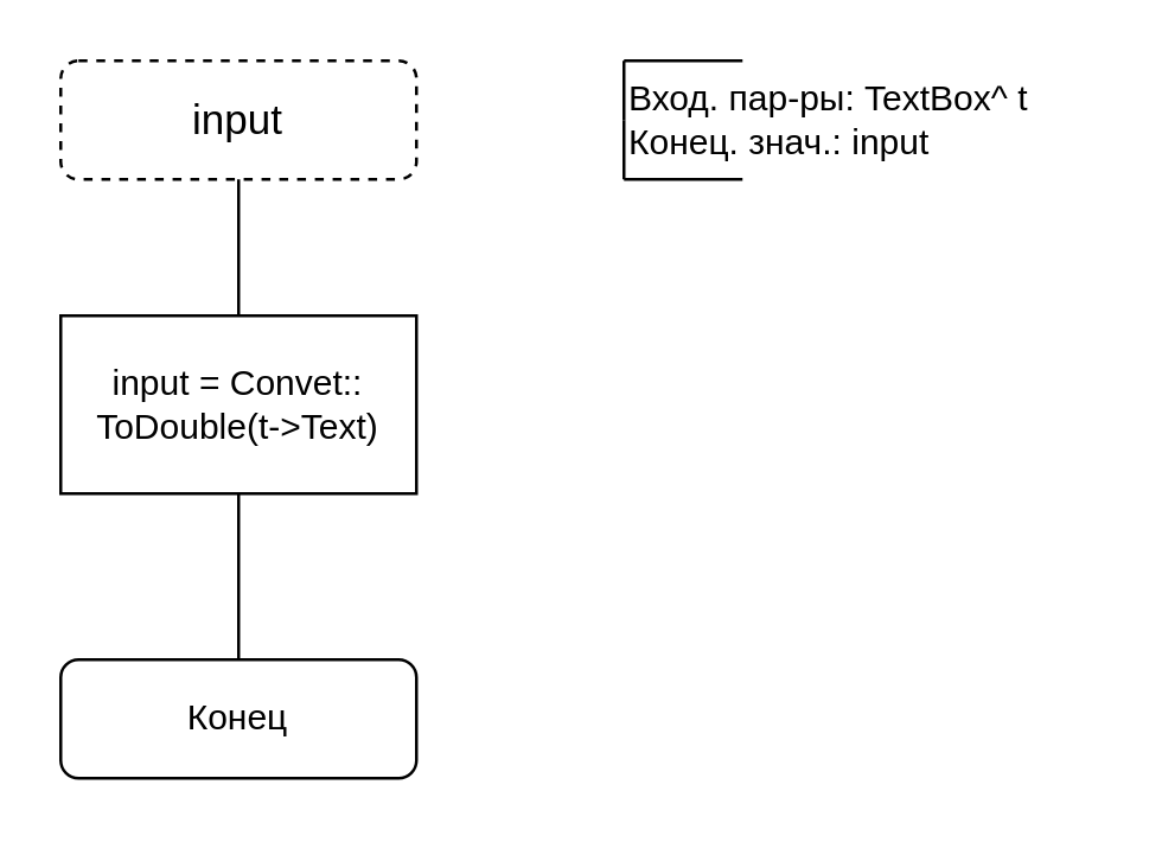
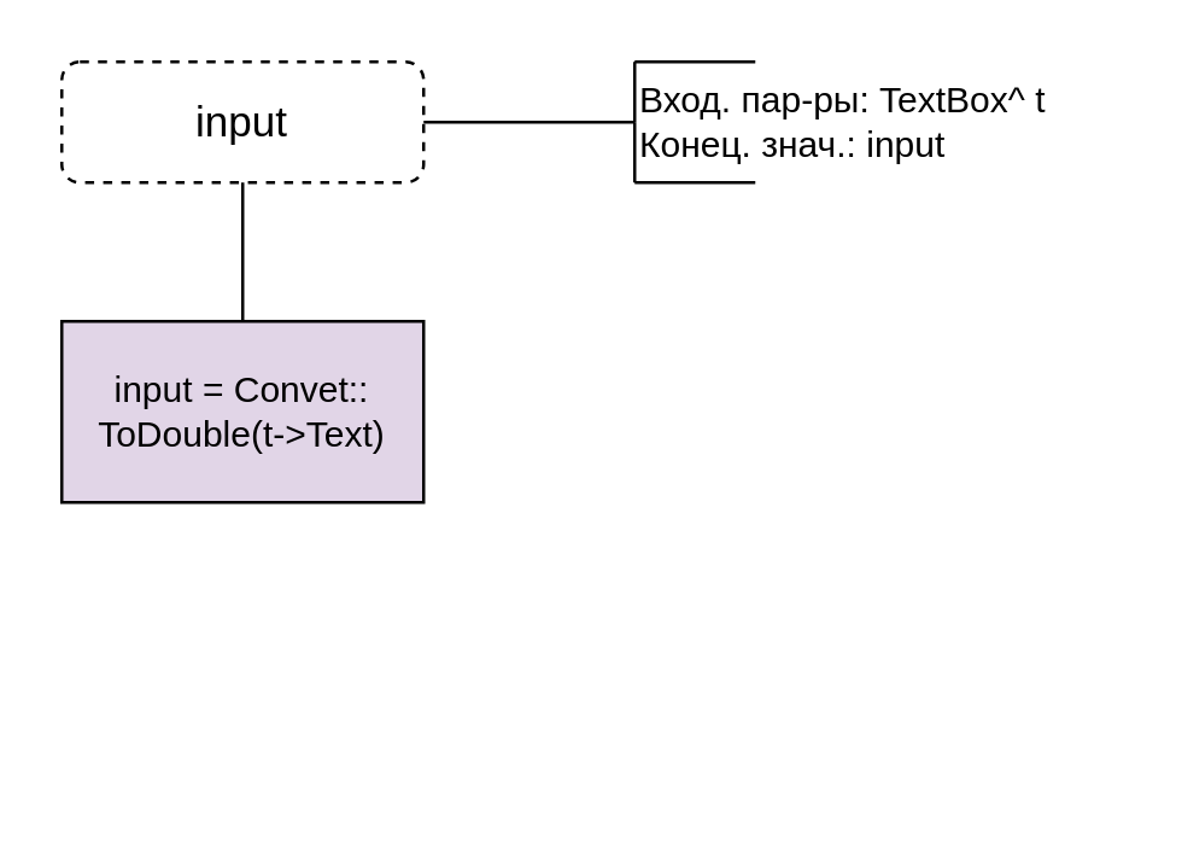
+ <mxCell id="5" value="" style="endArrow=none;html=1;rounded=0;entryX=1;entryY=0.5;entryDx=0;entryDy=0;exitX=0;exitY=0.5;exitDx=0;exitDy=0;" edge="1" parent="1" source="4" target="2"><mxGeometry width="50" height="50" relative="1" as="geometry"><mxPoint x="120" y="110" as="sourcePoint" /><mxPoint x="170" y="60" as="targetPoint" /></mxGeometry></mxCell>
- <mxCell id="12" value="input = Convet::&lt;br&gt;ToDouble(t-&amp;gt;Text)" style="rounded=0;whiteSpace=wrap;html=1;" vertex="1" parent="1"><mxGeometry x="20" y="106" width="120" height="60" as="geometry" /></mxCell>
+ <mxCell id="12" value="input = Convet::&lt;br&gt;ToDouble(t-&amp;gt;Text)" style="rounded=0;whiteSpace=wrap;html=1;fillColor=#e1d5e7;" vertex="1" parent="1"><mxGeometry x="20" y="106" width="120" height="60" as="geometry" /></mxCell>
- <mxCell id="10" value="" style="endArrow=none;html=1;rounded=0;entryX=0.5;entryY=1;entryDx=0;entryDy=0;exitX=0.5;exitY=0;exitDx=0;exitDy=0;" edge="1" parent="1" source="3" target="12"><mxGeometry width="50" height="50" relative="1" as="geometry"><mxPoint x="80" y="300" as="sourcePoint" /><mxPoint x="78" y="205" as="targetPoint" /></mxGeometry></mxCell>
- <mxCell id="3" value="Конец" style="rounded=1;whiteSpace=wrap;html=1;fontSize=12;glass=0;strokeWidth=1;shadow=0;" vertex="1" parent="1"><mxGeometry x="20" y="222" width="120" height="40" as="geometry" /></mxCell>
